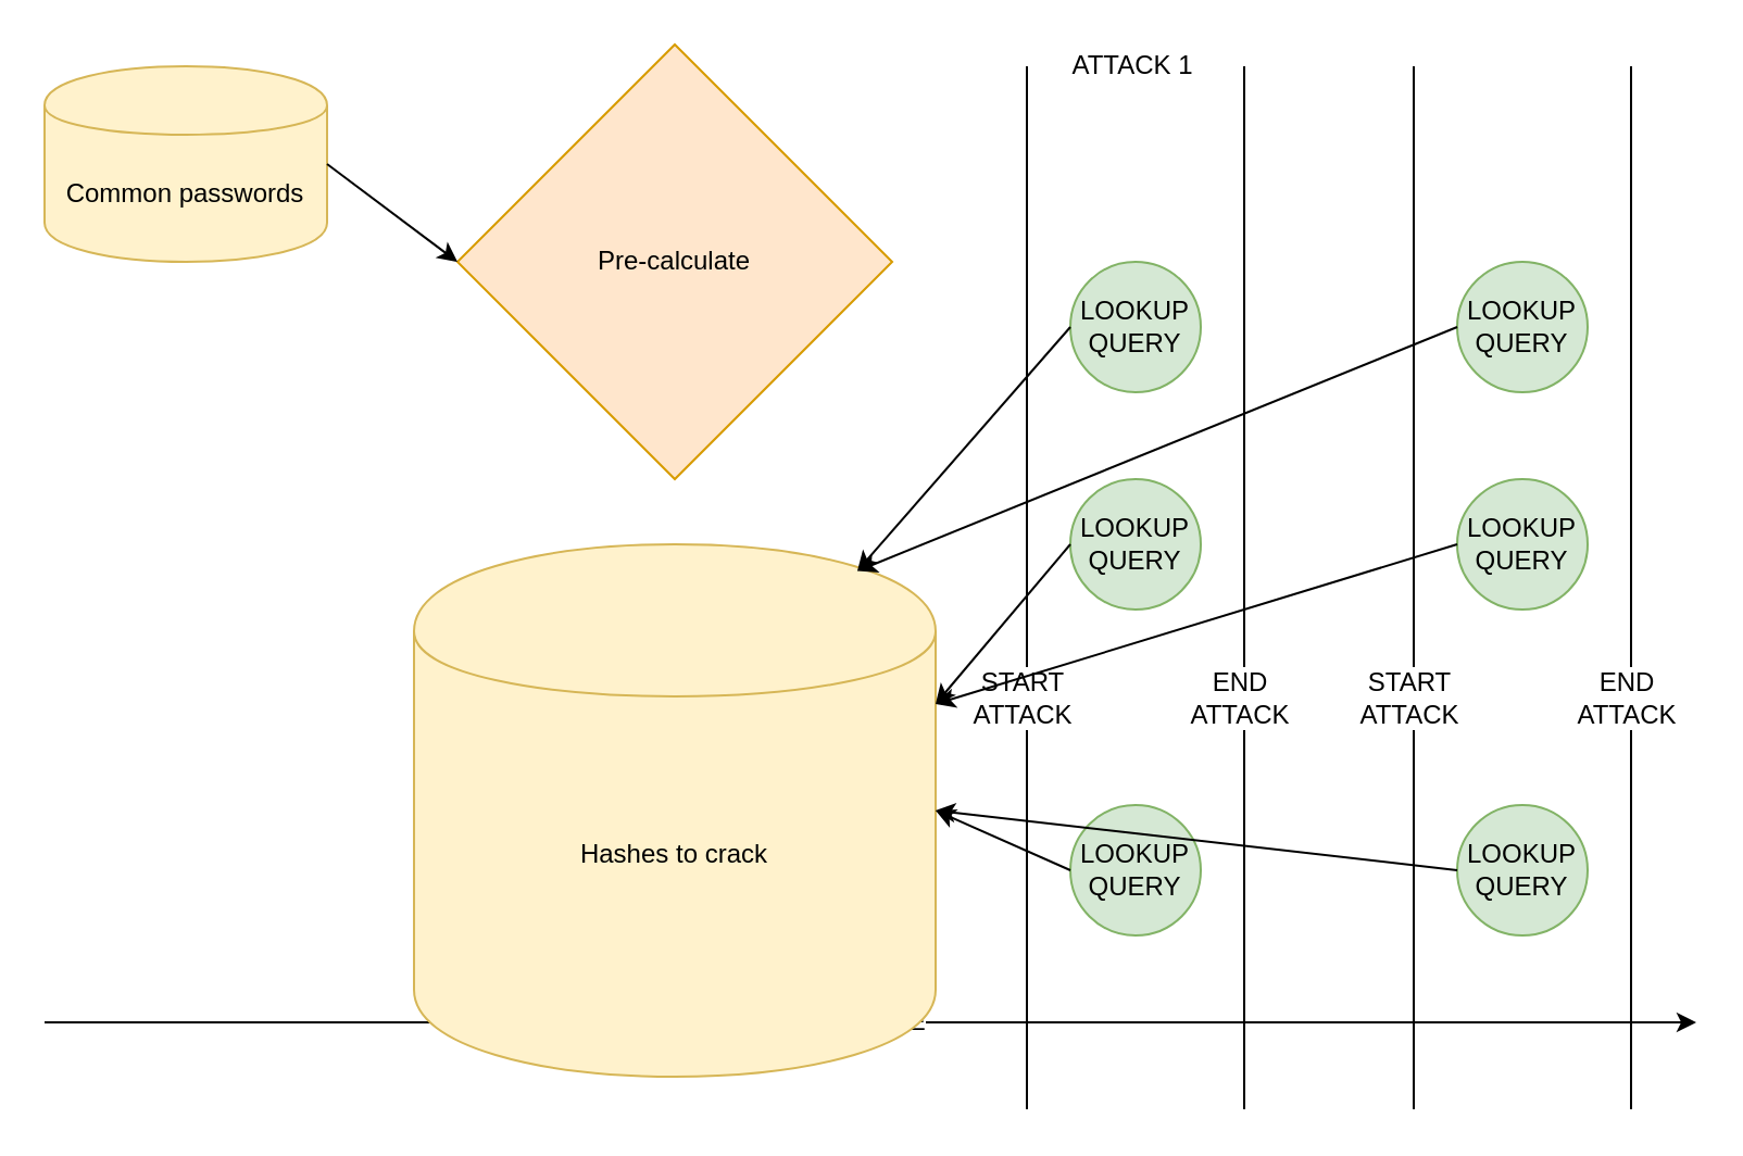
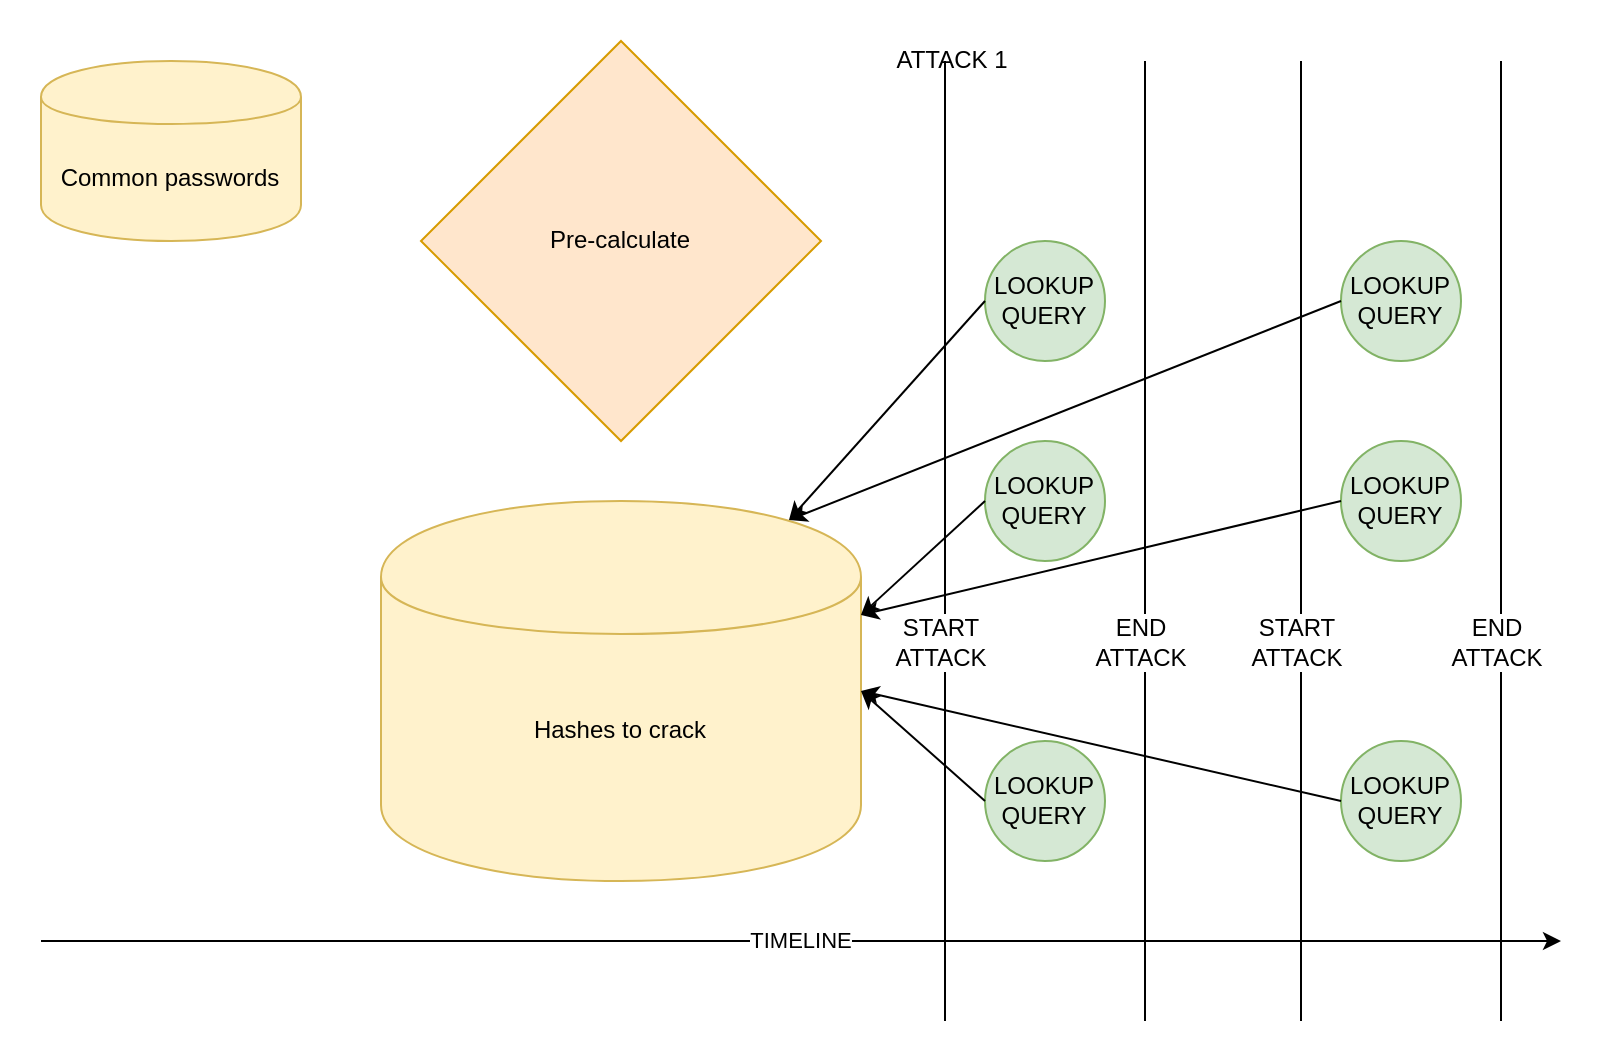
- <mxCell id="25" value="ATTACK 1" style="text;html=1;strokeColor=none;fillColor=none;align=center;verticalAlign=middle;whiteSpace=wrap;rounded=0;" vertex="1" parent="1"><mxGeometry x="492" y="20" width="58" height="20" as="geometry" /></mxCell>
+ <mxCell id="25" value="ATTACK 1" style="text;html=1;strokeColor=none;fillColor=none;align=center;verticalAlign=middle;whiteSpace=wrap;rounded=0;" vertex="1" parent="1"><mxGeometry x="447" y="20" width="58" height="20" as="geometry" /></mxCell>
- <mxCell id="27" value="" style="endArrow=classic;html=1;entryX=0;entryY=0.5;entryDx=0;entryDy=0;exitX=1;exitY=0.5;exitDx=0;exitDy=0;" edge="1" parent="1" source="26" target="3"><mxGeometry width="50" height="50" relative="1" as="geometry"><mxPoint x="10" y="580" as="sourcePoint" /><mxPoint x="60" y="530" as="targetPoint" /></mxGeometry></mxCell>
- <mxCell id="4" value="Hashes to crack" style="shape=cylinder;whiteSpace=wrap;html=1;boundedLbl=1;backgroundOutline=1;fillColor=#fff2cc;strokeColor=#d6b656;" vertex="1" parent="1"><mxGeometry x="190" y="250" width="240" height="245" as="geometry" /></mxCell>
+ <mxCell id="4" value="Hashes to crack" style="shape=cylinder;whiteSpace=wrap;html=1;boundedLbl=1;backgroundOutline=1;fillColor=#fff2cc;strokeColor=#d6b656;" vertex="1" parent="1"><mxGeometry x="190" y="250" width="240" height="190" as="geometry" /></mxCell>
